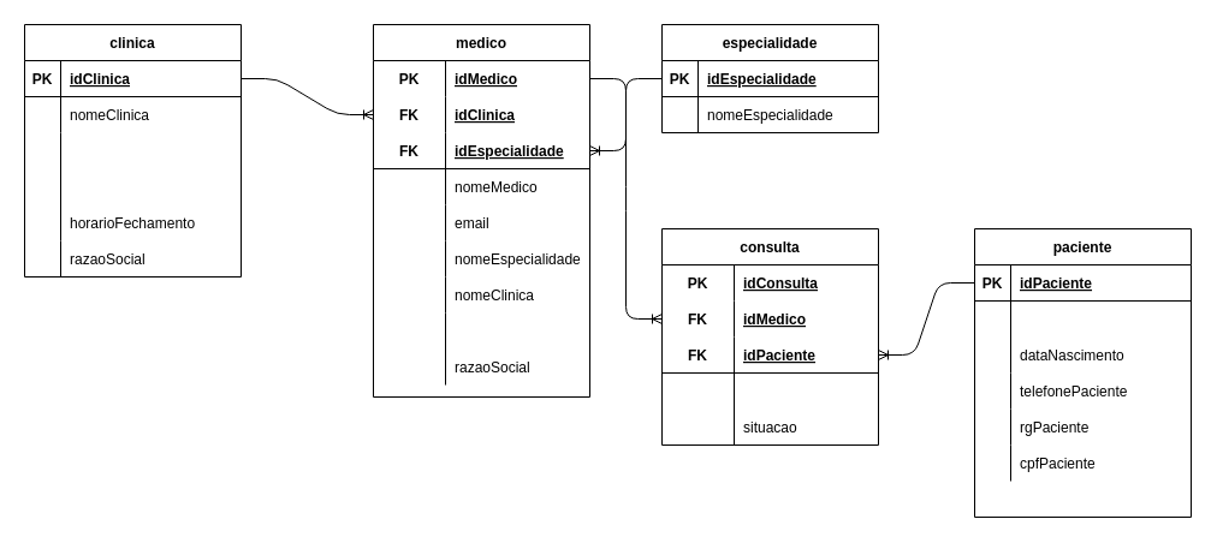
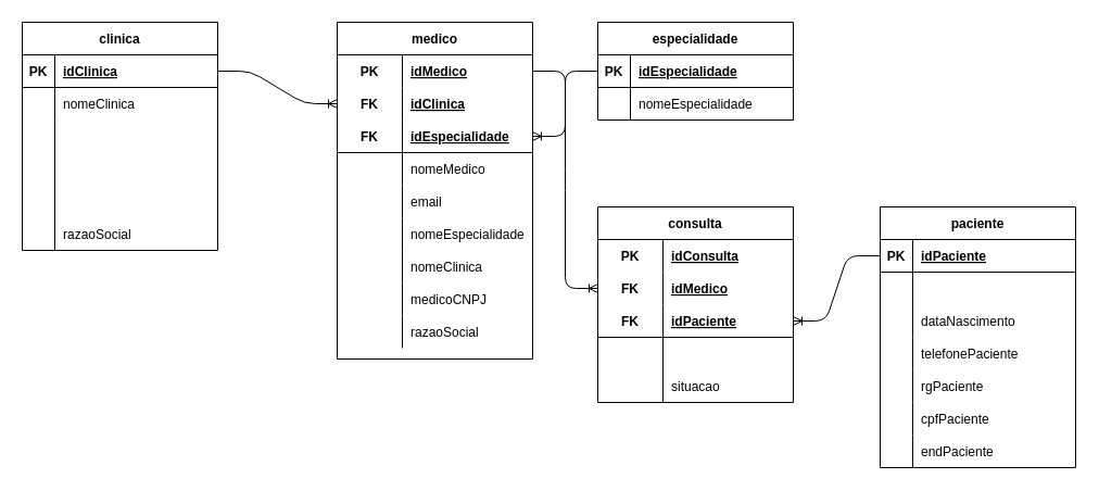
- <mxCell id="15" value="horarioFechamento" style="shape=partialRectangle;connectable=0;fillColor=none;top=0;left=0;bottom=0;right=0;align=left;spacingLeft=6;overflow=hidden;" parent="13" vertex="1"><mxGeometry x="30" width="150" height="30" as="geometry" /></mxCell>
+ <mxCell id="50" value="medicoCNPJ" style="shape=partialRectangle;connectable=0;fillColor=none;top=0;left=0;bottom=0;right=0;align=left;spacingLeft=6;overflow=hidden;" parent="48" vertex="1"><mxGeometry x="60" width="120" height="30" as="geometry" /></mxCell>
+ <mxCell id="74" value="endPaciente" style="shape=partialRectangle;connectable=0;fillColor=none;top=0;left=0;bottom=0;right=0;align=left;spacingLeft=6;overflow=hidden;" parent="72" vertex="1"><mxGeometry x="30" width="150" height="30" as="geometry" /></mxCell>
